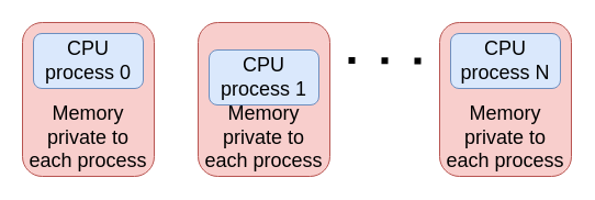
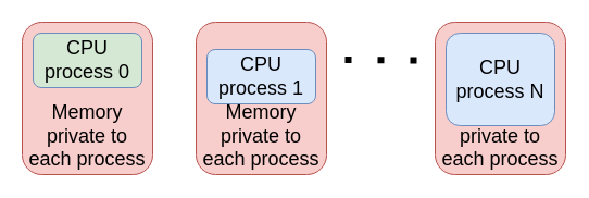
- <mxCell id="5" value="CPU&lt;br&gt;process 0" style="rounded=1;whiteSpace=wrap;html=1;fontSize=18;fillColor=#dae8fc;strokeColor=#6c8ebf;" vertex="1" parent="1"><mxGeometry x="30" y="30" width="100" height="50" as="geometry" /></mxCell>
+ <mxCell id="5" value="CPU&lt;br&gt;process 0" style="rounded=1;whiteSpace=wrap;html=1;fontSize=18;fillColor=#d5e8d4;strokeColor=#6c8ebf;" vertex="1" parent="1"><mxGeometry x="30" y="30" width="100" height="50" as="geometry" /></mxCell>
- <mxCell id="7" value="CPU&lt;br&gt;process N" style="rounded=1;whiteSpace=wrap;html=1;fontSize=18;fillColor=#dae8fc;strokeColor=#6c8ebf;" vertex="1" parent="1"><mxGeometry x="410" y="30" width="100" height="50" as="geometry" /></mxCell>
+ <mxCell id="7" value="CPU&lt;br&gt;process N" style="rounded=1;whiteSpace=wrap;html=1;fontSize=18;fillColor=#dae8fc;strokeColor=#6c8ebf;" vertex="1" parent="1"><mxGeometry x="410" y="30" width="100" height="85" as="geometry" /></mxCell>
